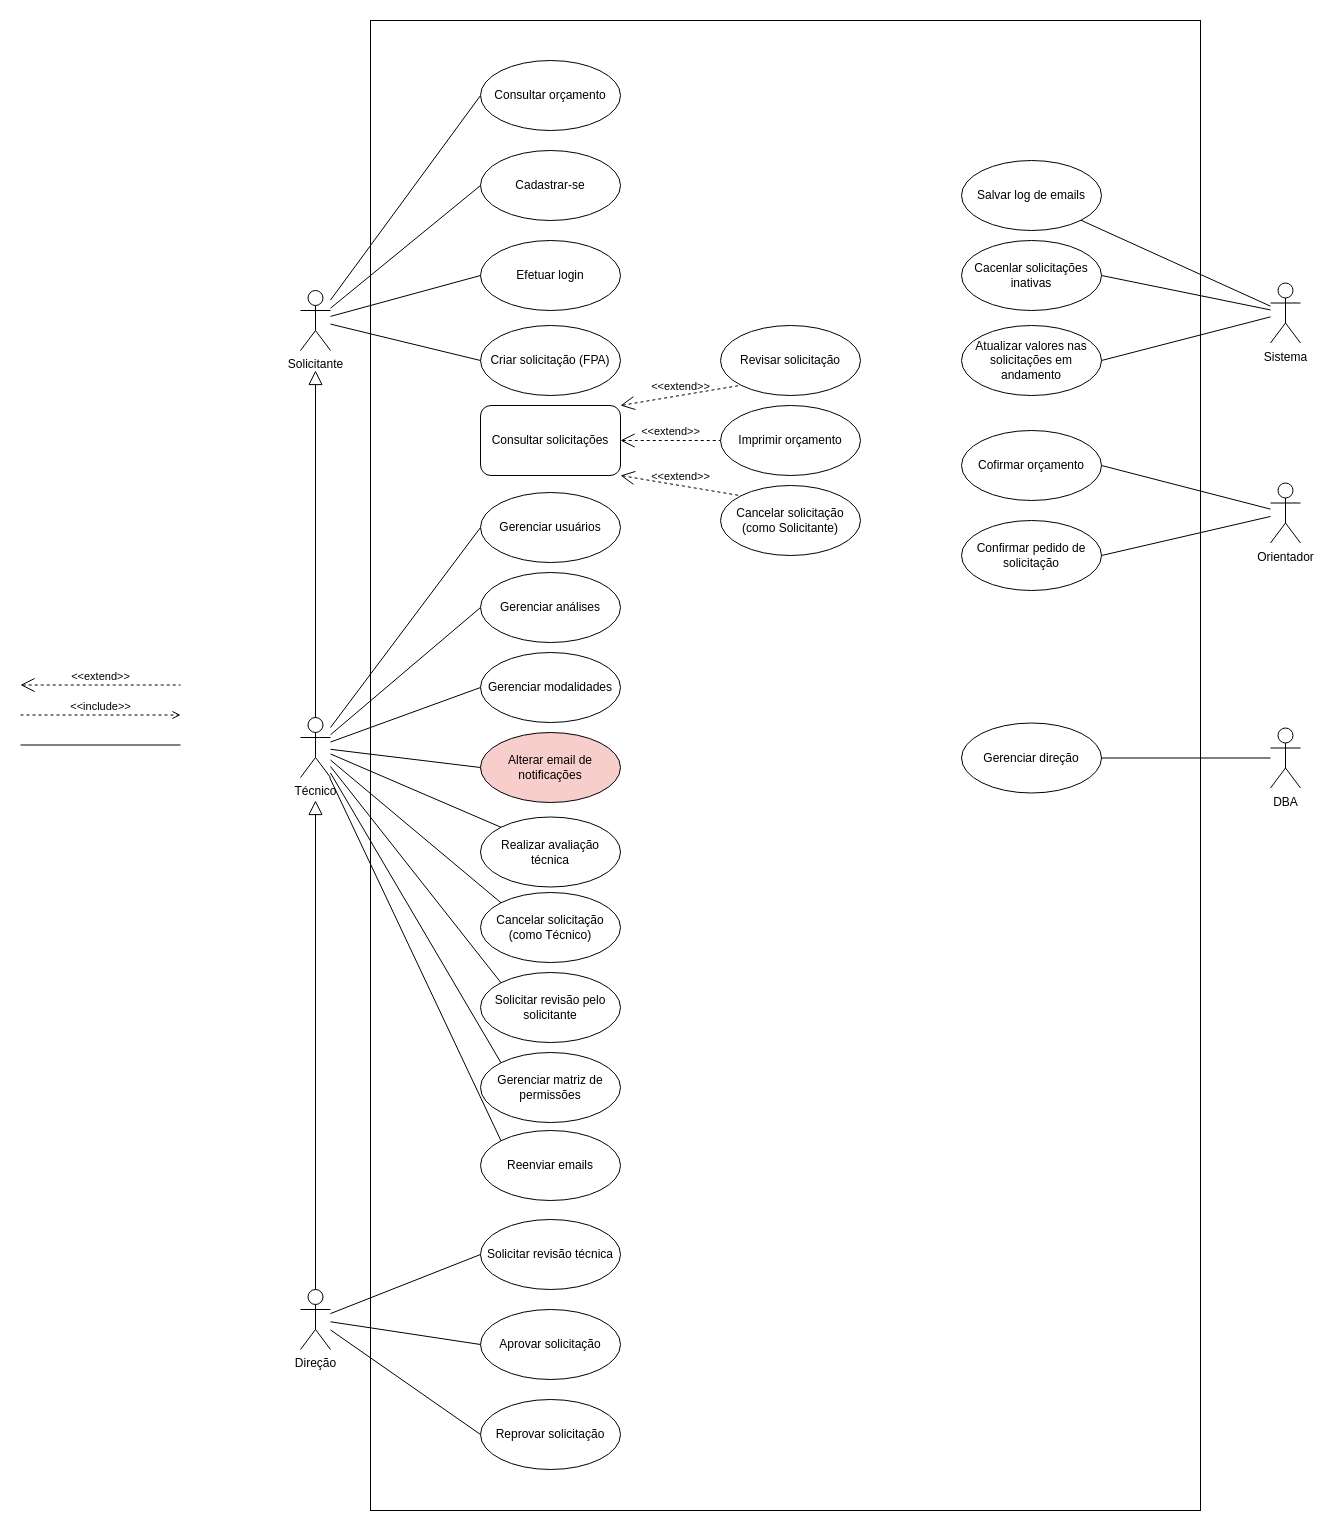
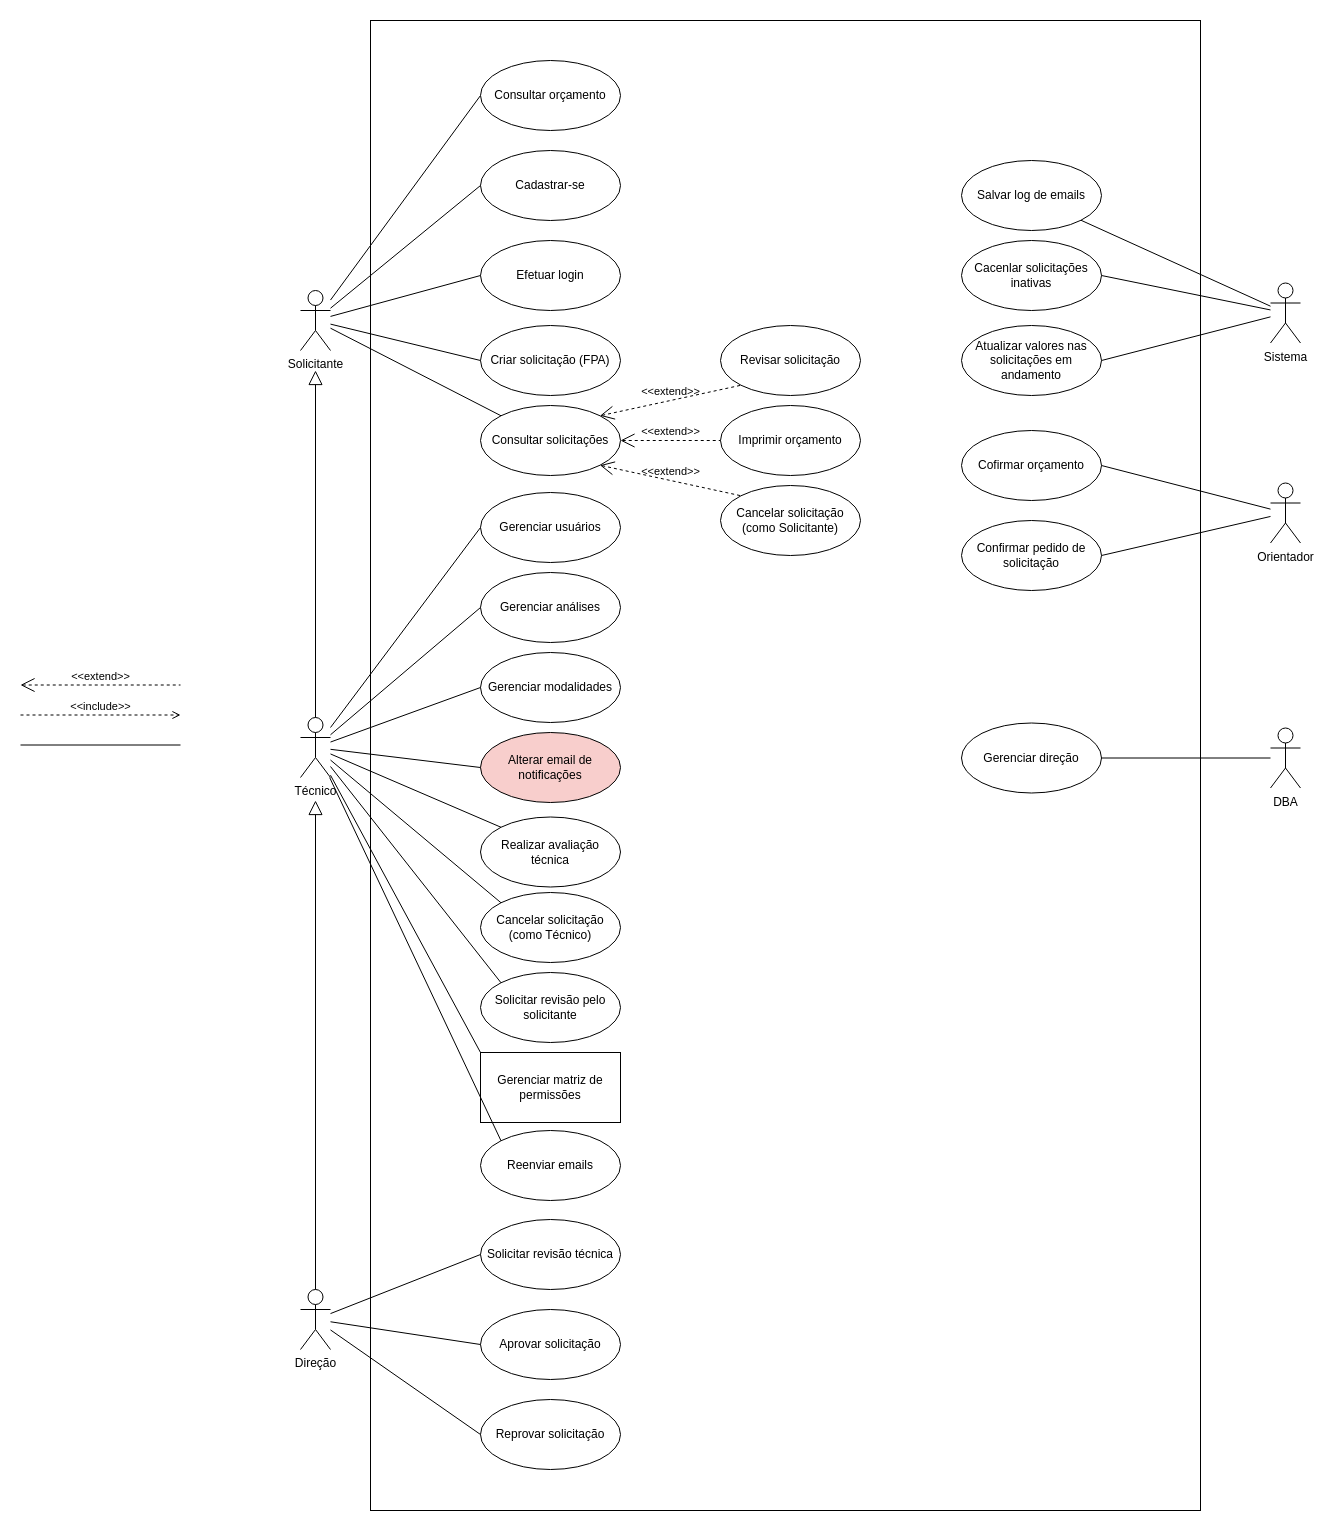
+ <mxCell id="27" value="" style="edgeStyle=none;html=1;endArrow=none;verticalAlign=bottom;rounded=0;entryX=0;entryY=0;entryDx=0;entryDy=0;" parent="1" source="4" target="17" edge="1"><mxGeometry width="160" relative="1" as="geometry"><mxPoint x="340" y="340" as="sourcePoint" /><mxPoint x="490" y="265" as="targetPoint" /></mxGeometry></mxCell>
- <mxCell id="17" value="Consultar solicitações" style="whiteSpace=wrap;html=1;rounded=1;" parent="1" vertex="1"><mxGeometry x="480" y="405" width="140" height="70" as="geometry" /></mxCell>
+ <mxCell id="17" value="Consultar solicitações" style="ellipse;whiteSpace=wrap;html=1;" parent="1" vertex="1"><mxGeometry x="480" y="405" width="140" height="70" as="geometry" /></mxCell>
- <mxCell id="60" value="Gerenciar matriz de permissões" style="ellipse;whiteSpace=wrap;html=1;" vertex="1" parent="1"><mxGeometry x="480" y="1052" width="140" height="70" as="geometry" /></mxCell>
+ <mxCell id="60" value="Gerenciar matriz de permissões" style="whiteSpace=wrap;html=1;rounded=0;" vertex="1" parent="1"><mxGeometry x="480" y="1052" width="140" height="70" as="geometry" /></mxCell>
